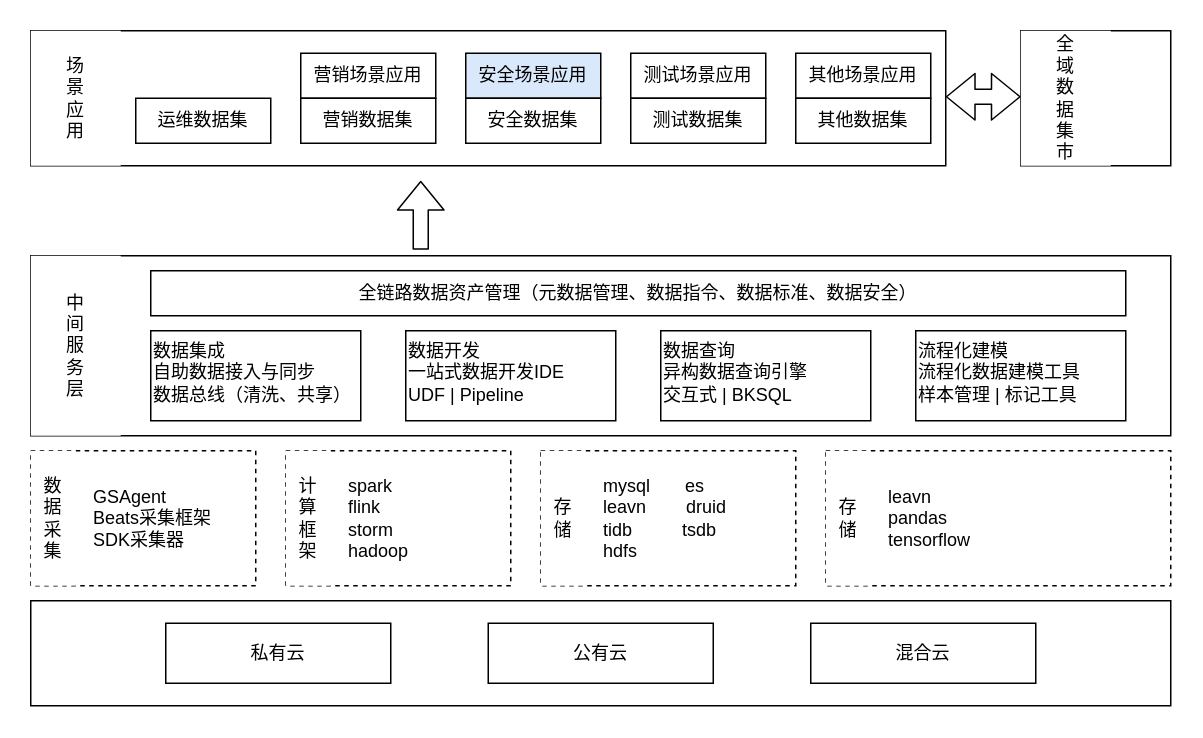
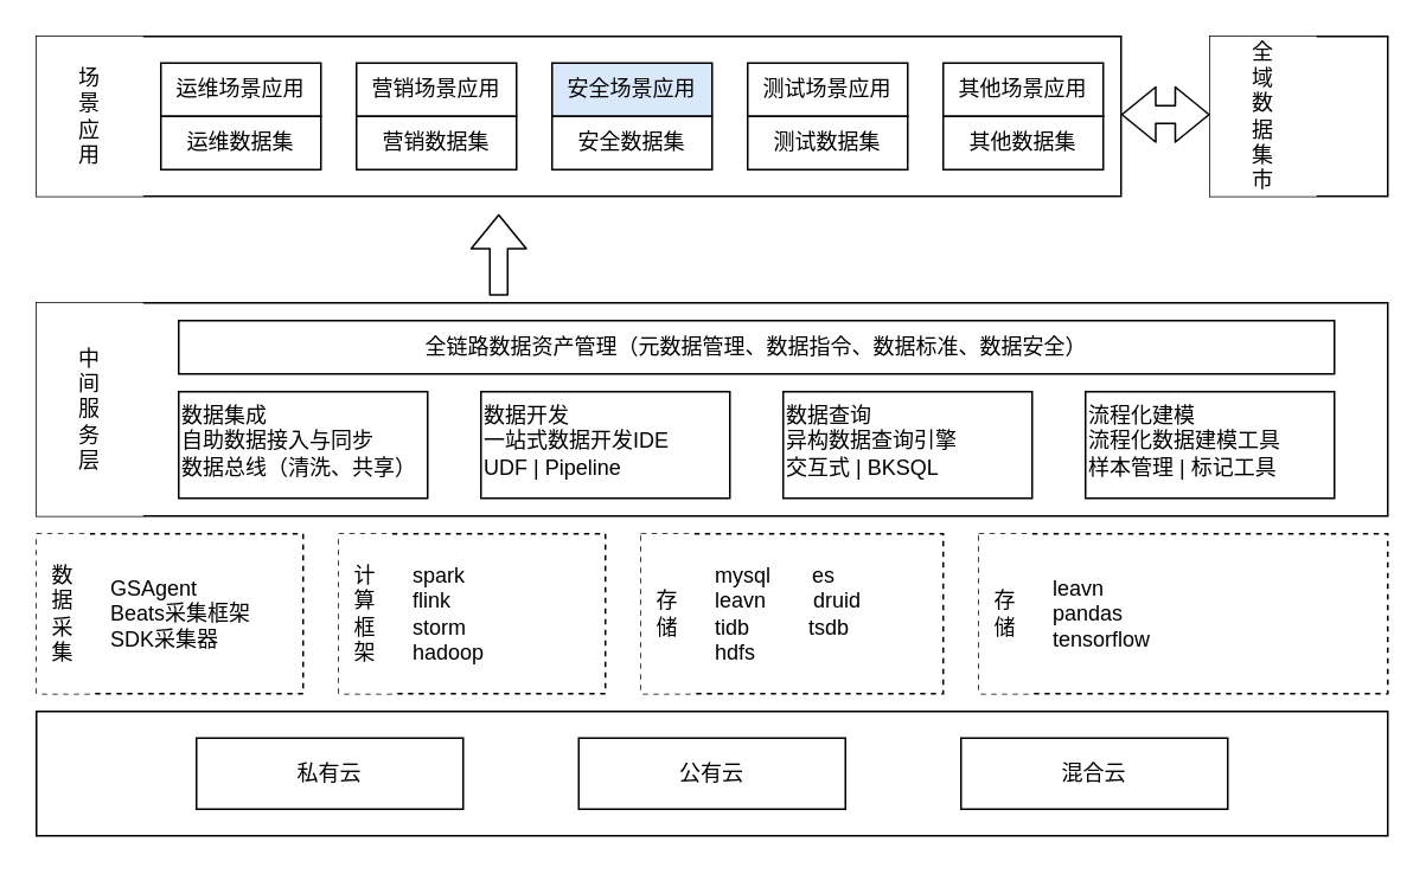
+ <mxCell id="22" value="运维场景应用" style="rounded=0;whiteSpace=wrap;html=1;align=center;" vertex="1" parent="1"><mxGeometry x="90" y="35" width="90" height="30" as="geometry" /></mxCell>
